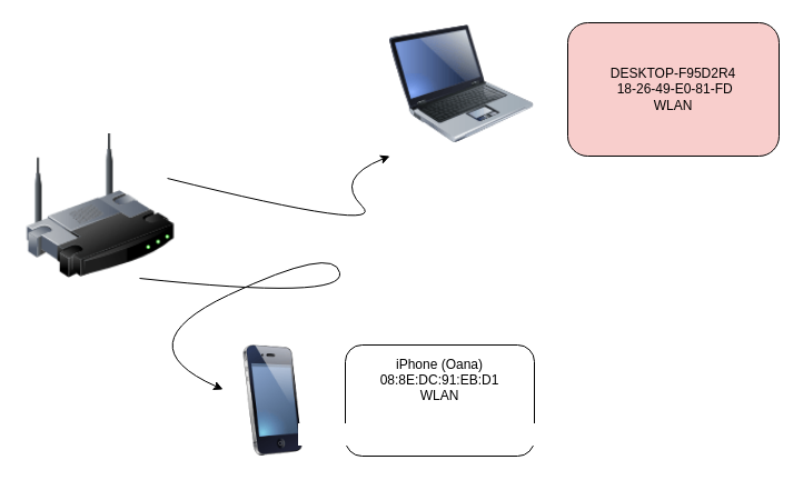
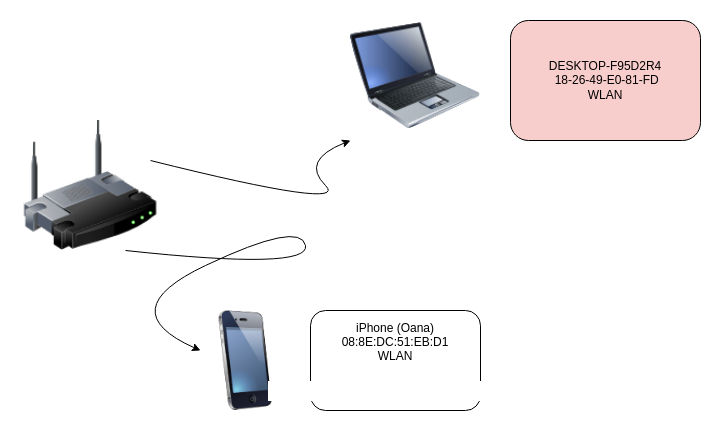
- <mxCell id="8" value="&lt;font style=&quot;vertical-align: inherit;&quot;&gt;&lt;font style=&quot;vertical-align: inherit;&quot;&gt;iPhone (Oana)&lt;br&gt;08:8E:DC:91:EB:D1&lt;br&gt;WLAN&lt;br&gt;&lt;span style=&quot;color: rgb(255, 255, 255); font-family: &amp;quot;Segoe UI Historic&amp;quot;, &amp;quot;Segoe UI&amp;quot;, Helvetica, Arial, sans-serif; font-size: 15px; text-align: left; background-color: rgb(255, 255, 255);&quot;&gt;08:8E:DC:91:EB:D1&lt;/span&gt;&lt;br&gt;&lt;span style=&quot;color: rgb(255, 255, 255); font-family: &amp;quot;Segoe UI Historic&amp;quot;, &amp;quot;Segoe UI&amp;quot;, Helvetica, Arial, sans-serif; font-size: 15px; text-align: left; background-color: rgb(255, 255, 255);&quot;&gt;08:8E:DC&lt;/span&gt;&lt;span style=&quot;color: rgb(255, 255, 255); font-family: &amp;quot;Segoe UI Historic&amp;quot;, &amp;quot;Segoe UI&amp;quot;, Helvetica, Arial, sans-serif; font-size: 15px; text-align: left; background-color: rgb(255, 255, 255);&quot;&gt;08:8E:DC:91:EB:D1&lt;/span&gt;&lt;span style=&quot;color: rgb(255, 255, 255); font-family: &amp;quot;Segoe UI Historic&amp;quot;, &amp;quot;Segoe UI&amp;quot;, Helvetica, Arial, sans-serif; font-size: 15px; text-align: left; background-color: rgb(255, 255, 255);&quot;&gt;91:EB:D1&lt;/span&gt;&lt;br&gt;&lt;/font&gt;&lt;/font&gt;" style="rounded=1;whiteSpace=wrap;html=1;" vertex="1" parent="1"><mxGeometry x="310" y="310" width="170" height="100" as="geometry" /></mxCell>
+ <mxCell id="8" value="&lt;font style=&quot;vertical-align: inherit;&quot;&gt;&lt;font style=&quot;vertical-align: inherit;&quot;&gt;iPhone (Oana)&lt;br&gt;08:8E:DC:51:EB:D1&lt;br&gt;WLAN&lt;br&gt;&lt;span style=&quot;color: rgb(255, 255, 255); font-family: &amp;quot;Segoe UI Historic&amp;quot;, &amp;quot;Segoe UI&amp;quot;, Helvetica, Arial, sans-serif; font-size: 15px; text-align: left; background-color: rgb(255, 255, 255);&quot;&gt;08:8E:DC:91:EB:D1&lt;/span&gt;&lt;br&gt;&lt;span style=&quot;color: rgb(255, 255, 255); font-family: &amp;quot;Segoe UI Historic&amp;quot;, &amp;quot;Segoe UI&amp;quot;, Helvetica, Arial, sans-serif; font-size: 15px; text-align: left; background-color: rgb(255, 255, 255);&quot;&gt;08:8E:DC&lt;/span&gt;&lt;span style=&quot;color: rgb(255, 255, 255); font-family: &amp;quot;Segoe UI Historic&amp;quot;, &amp;quot;Segoe UI&amp;quot;, Helvetica, Arial, sans-serif; font-size: 15px; text-align: left; background-color: rgb(255, 255, 255);&quot;&gt;08:8E:DC:91:EB:D1&lt;/span&gt;&lt;span style=&quot;color: rgb(255, 255, 255); font-family: &amp;quot;Segoe UI Historic&amp;quot;, &amp;quot;Segoe UI&amp;quot;, Helvetica, Arial, sans-serif; font-size: 15px; text-align: left; background-color: rgb(255, 255, 255);&quot;&gt;91:EB:D1&lt;/span&gt;&lt;br&gt;&lt;/font&gt;&lt;/font&gt;" style="rounded=1;whiteSpace=wrap;html=1;" vertex="1" parent="1"><mxGeometry x="310" y="310" width="170" height="100" as="geometry" /></mxCell>
